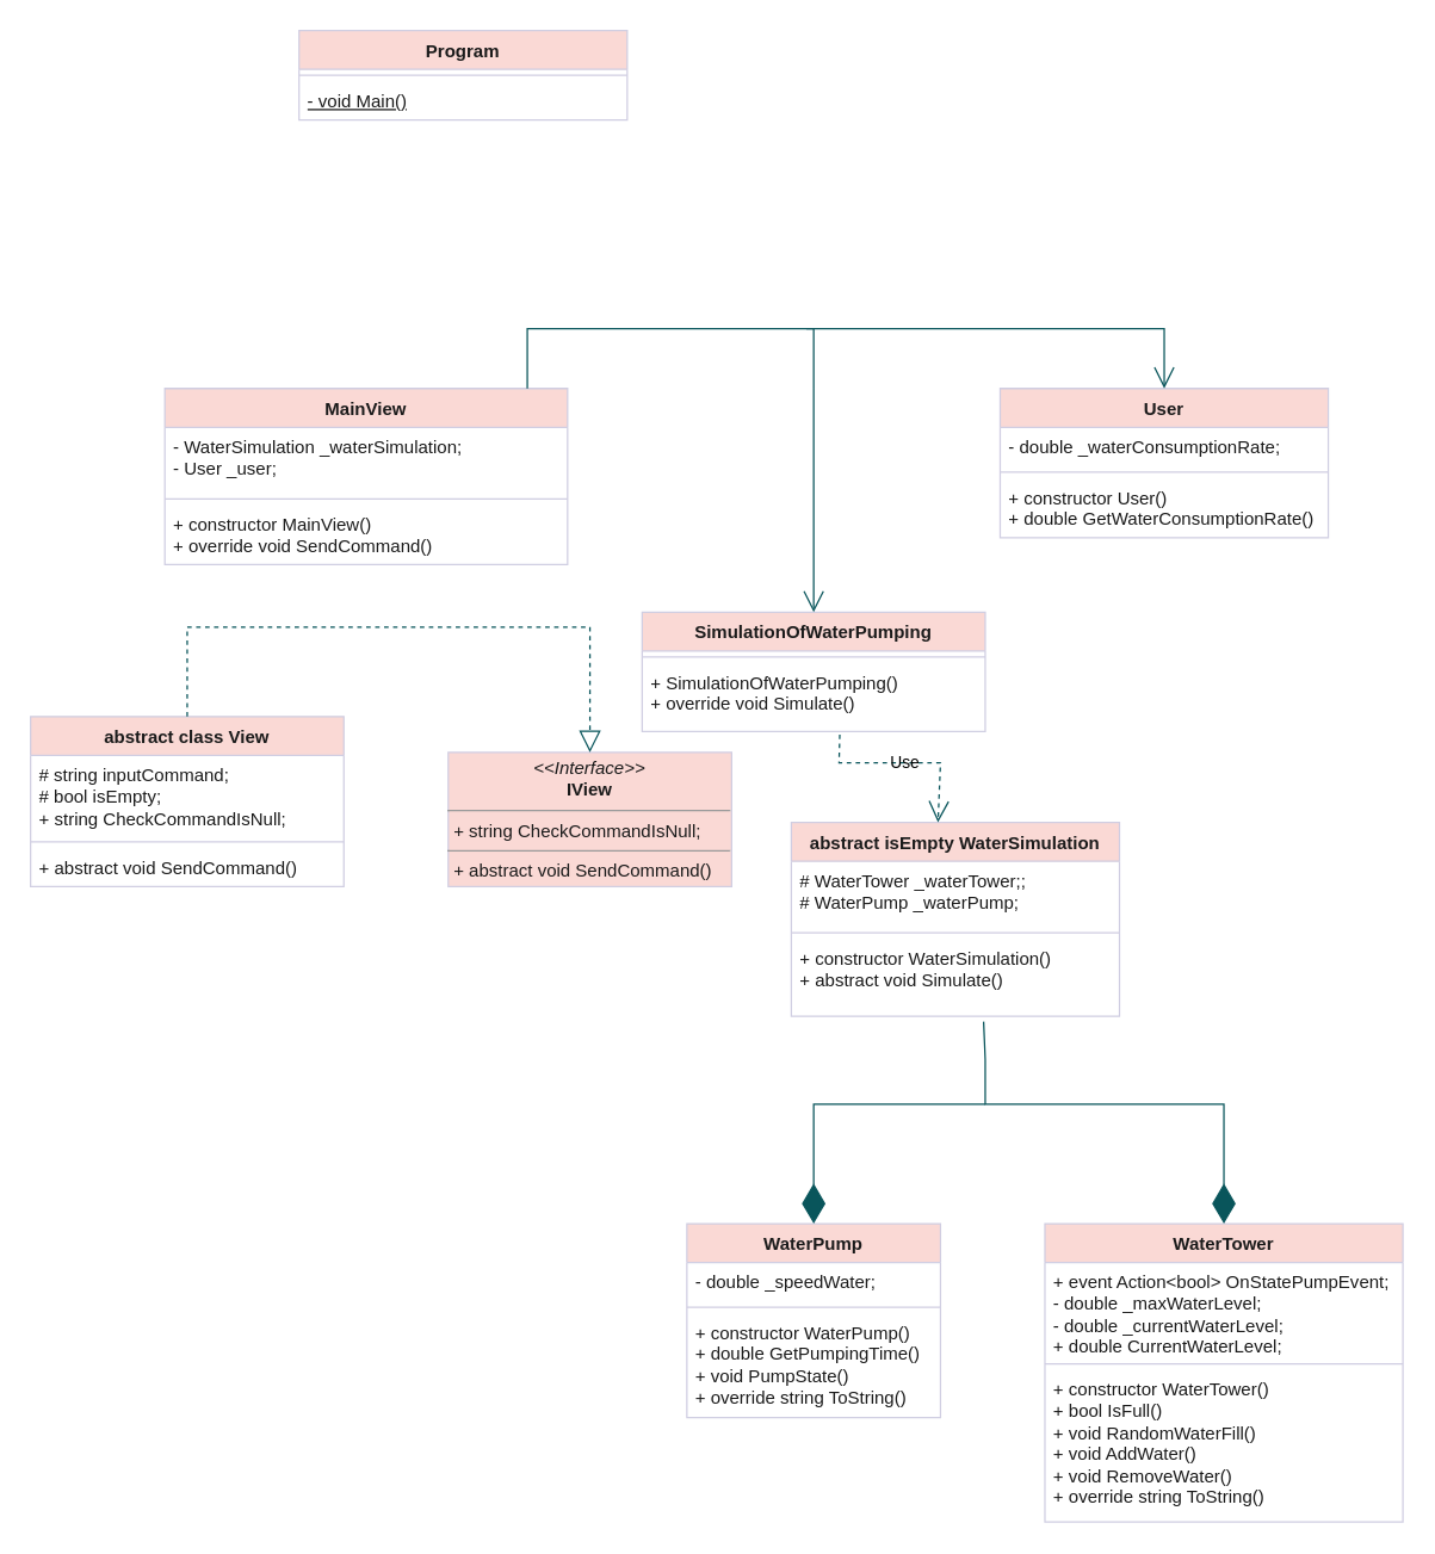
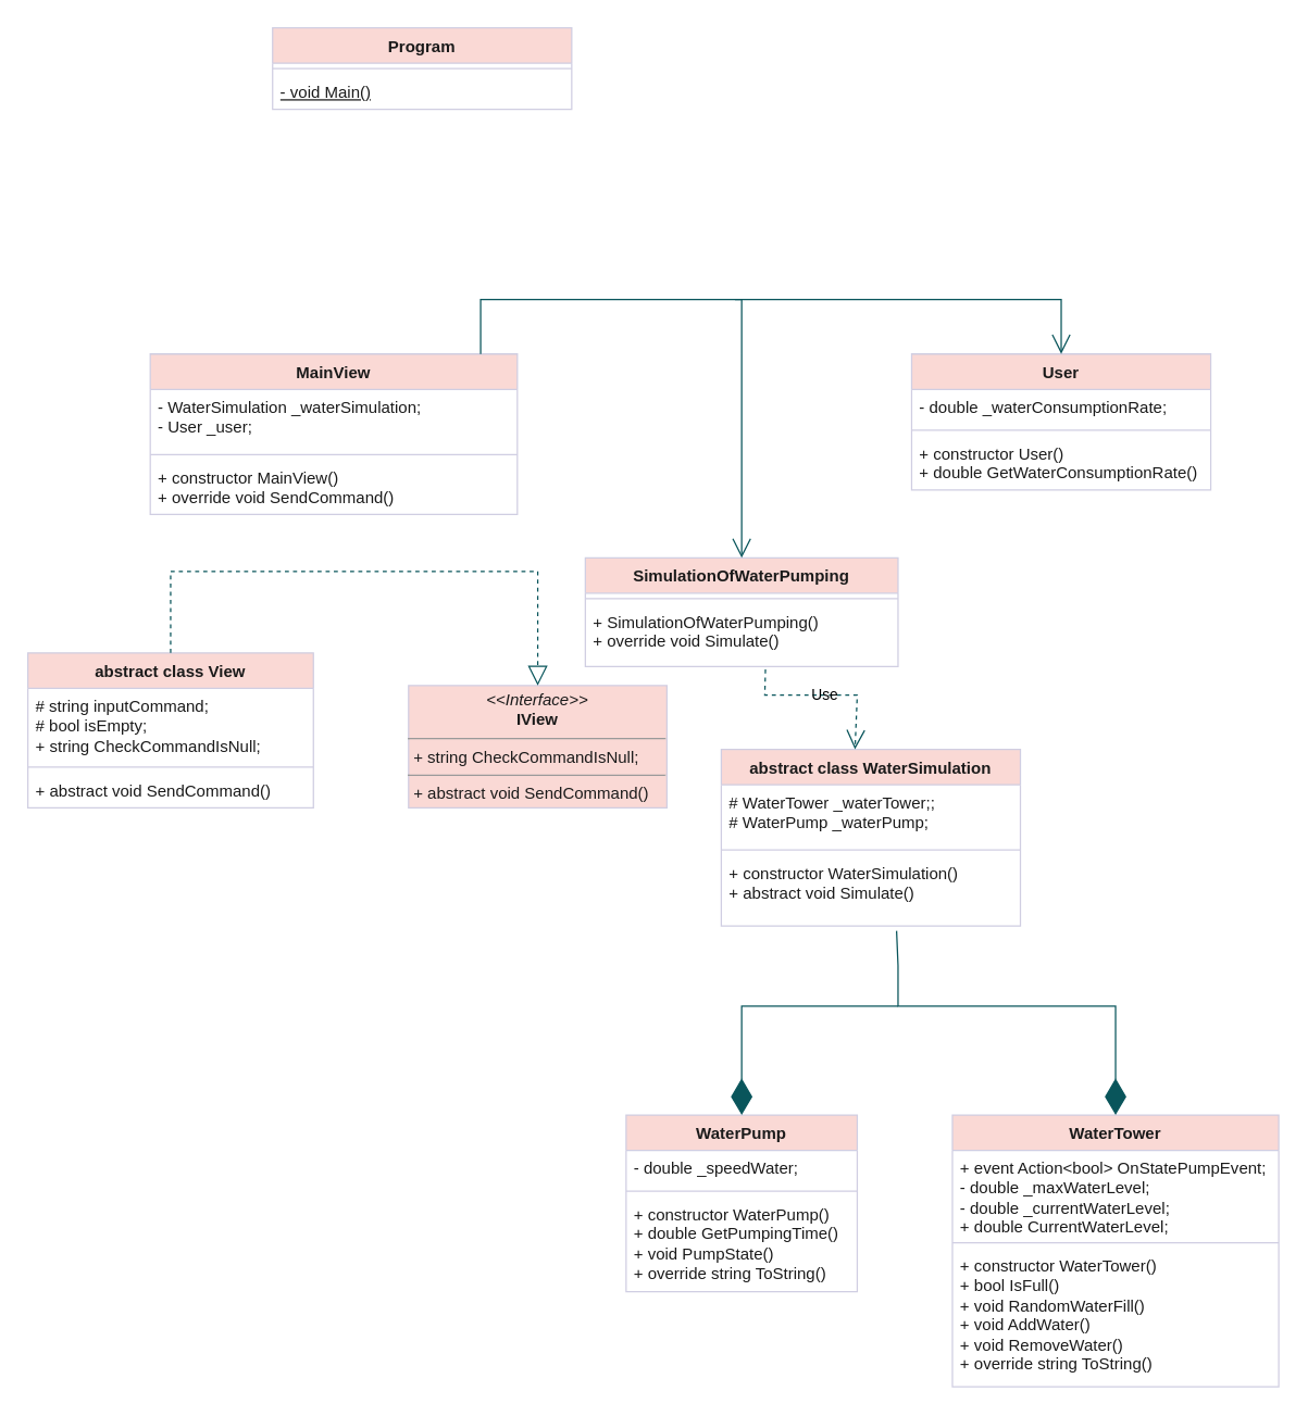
- <mxCell id="14" value="abstract isEmpty WaterSimulation" style="swimlane;fontStyle=1;align=center;verticalAlign=top;childLayout=stackLayout;horizontal=1;startSize=26;horizontalStack=0;resizeParent=1;resizeParentMax=0;resizeLast=0;collapsible=1;marginBottom=0;whiteSpace=wrap;html=1;labelBackgroundColor=none;fillColor=#FAD9D5;strokeColor=#D0CEE2;fontColor=#1A1A1A;" vertex="1" parent="1"><mxGeometry x="530" y="551" width="220" height="130" as="geometry" /></mxCell>
+ <mxCell id="14" value="abstract class WaterSimulation" style="swimlane;fontStyle=1;align=center;verticalAlign=top;childLayout=stackLayout;horizontal=1;startSize=26;horizontalStack=0;resizeParent=1;resizeParentMax=0;resizeLast=0;collapsible=1;marginBottom=0;whiteSpace=wrap;html=1;labelBackgroundColor=none;fillColor=#FAD9D5;strokeColor=#D0CEE2;fontColor=#1A1A1A;" vertex="1" parent="1"><mxGeometry x="530" y="551" width="220" height="130" as="geometry" /></mxCell>
